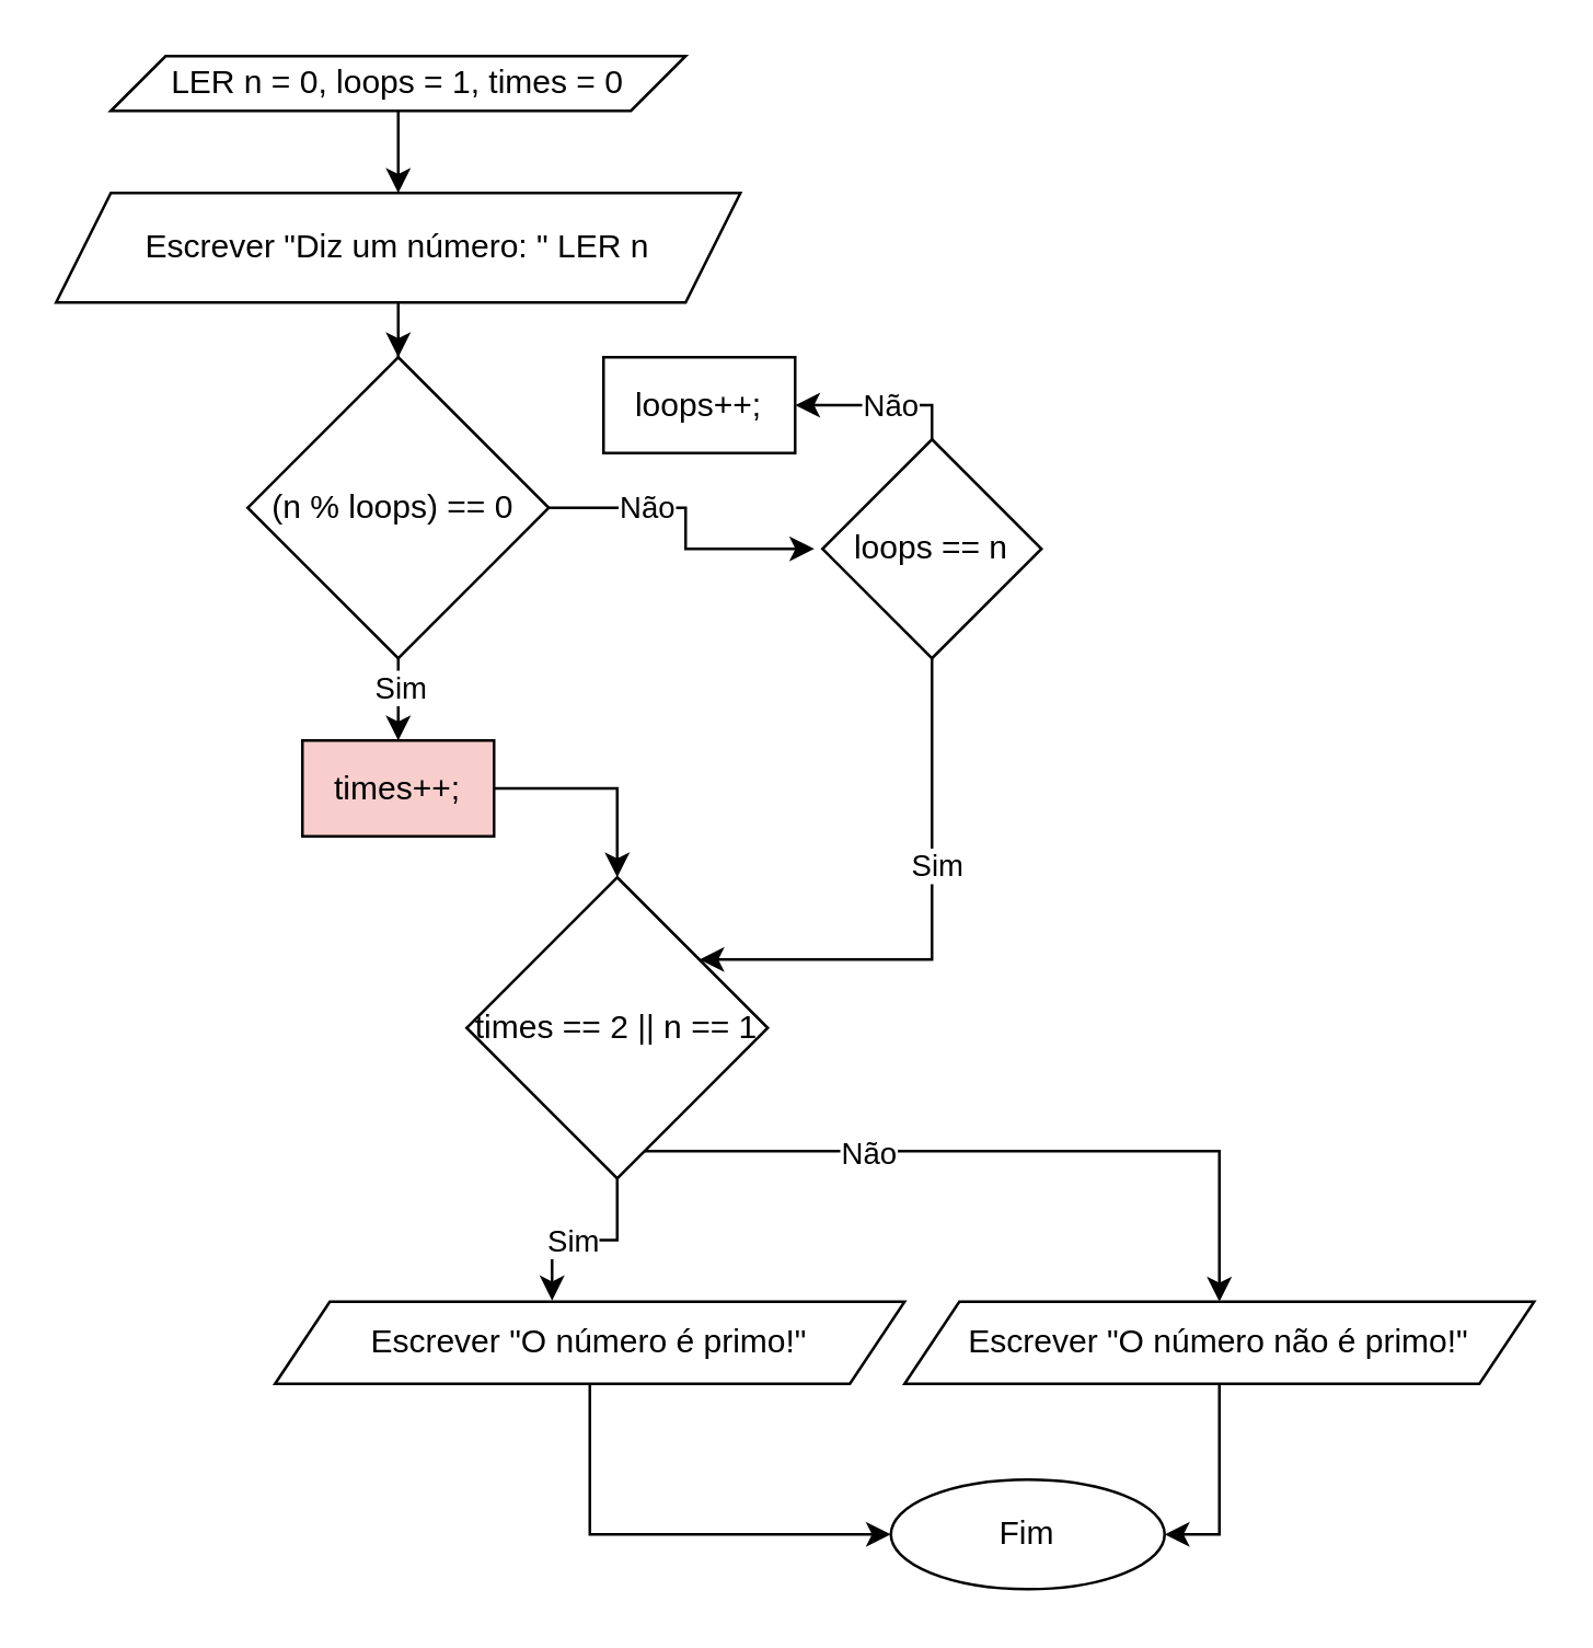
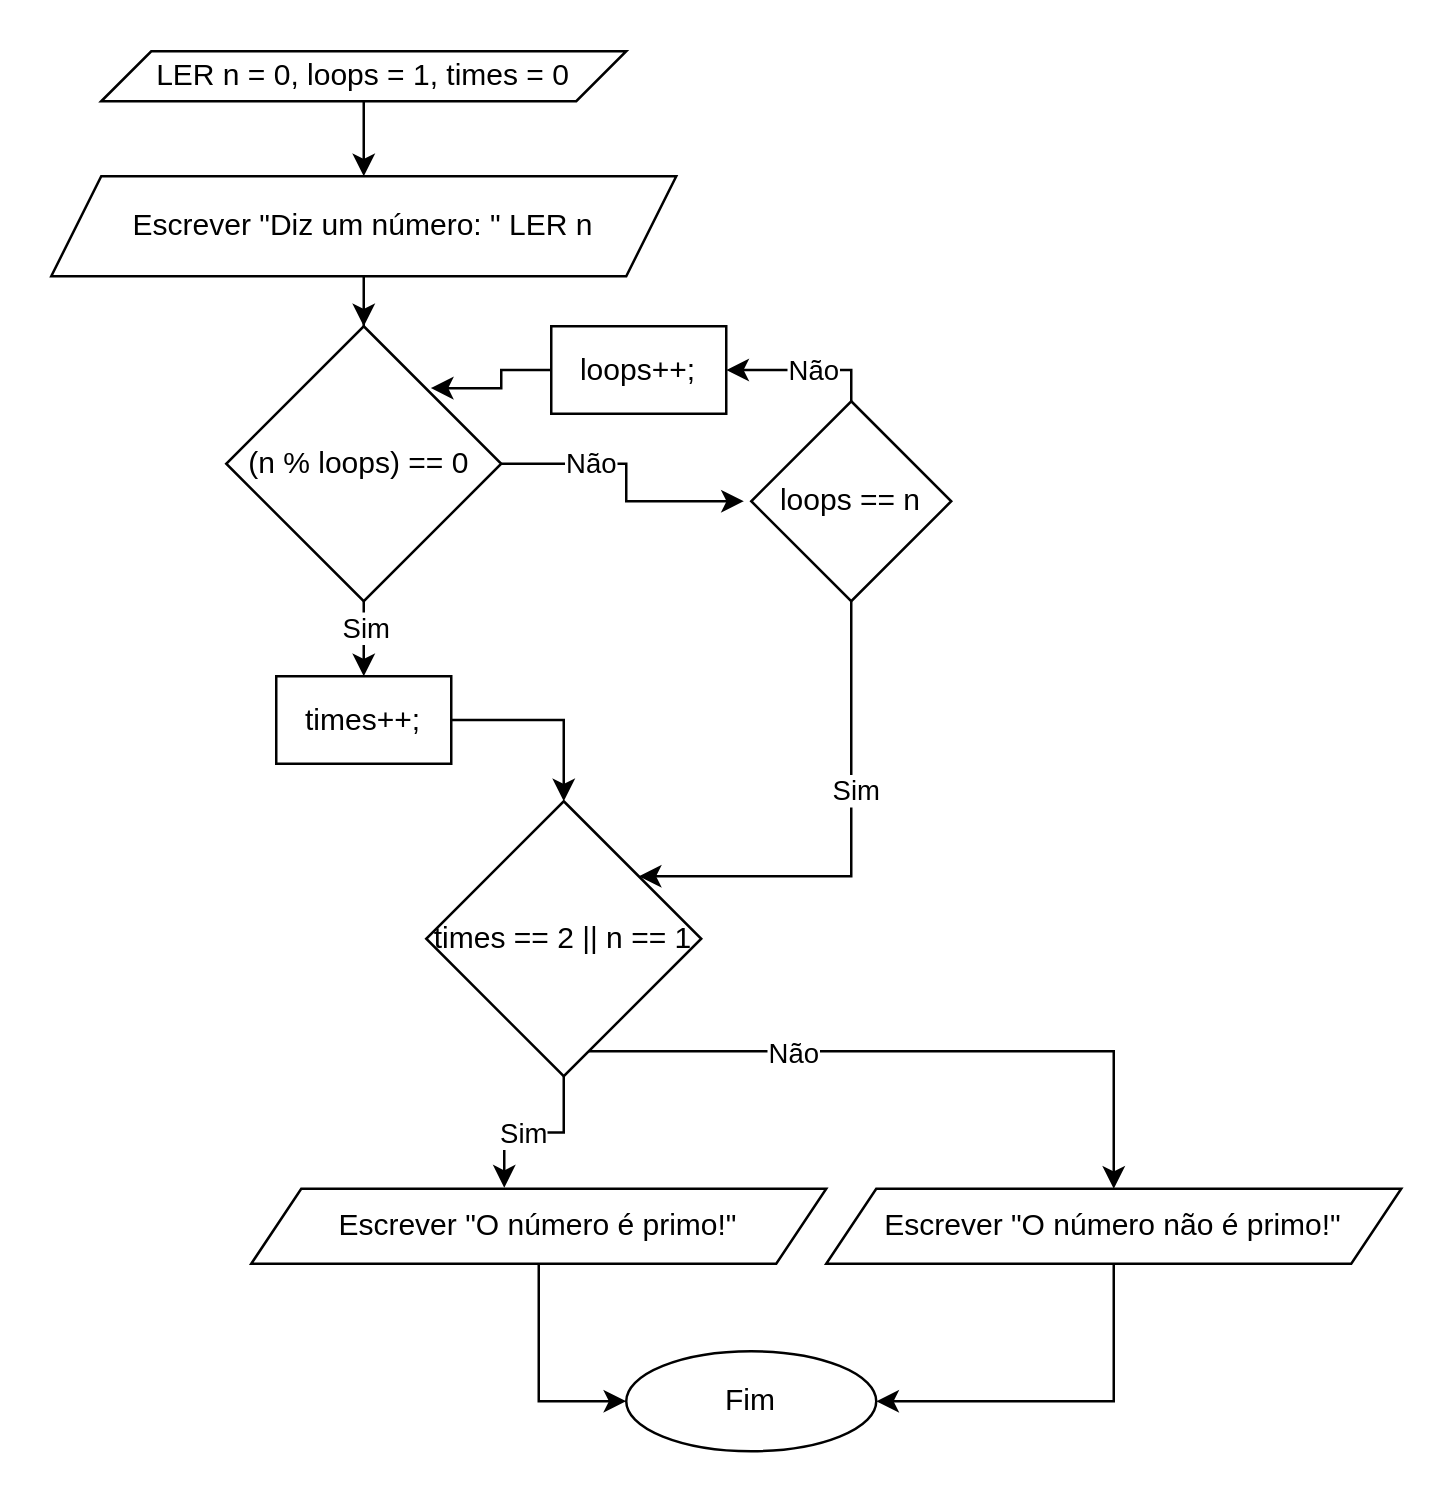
+ <mxCell id="27" style="edgeStyle=orthogonalEdgeStyle;rounded=0;orthogonalLoop=1;jettySize=auto;html=1;exitX=0;exitY=0.5;exitDx=0;exitDy=0;entryX=0.744;entryY=0.225;entryDx=0;entryDy=0;entryPerimeter=0;" edge="1" parent="1" source="26" target="8"><mxGeometry relative="1" as="geometry" /></mxCell>
- <mxCell id="12" value="times++;" style="rounded=0;whiteSpace=wrap;html=1;fillColor=#f8cecc;" vertex="1" parent="1"><mxGeometry x="110" y="270" width="70" height="35" as="geometry" /></mxCell>
+ <mxCell id="12" value="times++;" style="rounded=0;whiteSpace=wrap;html=1;" vertex="1" parent="1"><mxGeometry x="110" y="270" width="70" height="35" as="geometry" /></mxCell>
- <mxCell id="25" value="Fim" style="ellipse;whiteSpace=wrap;html=1;" vertex="1" parent="1"><mxGeometry x="325" y="540" width="100" height="40" as="geometry" /></mxCell>
+ <mxCell id="25" value="Fim" style="ellipse;whiteSpace=wrap;html=1;" vertex="1" parent="1"><mxGeometry x="250" y="540" width="100" height="40" as="geometry" /></mxCell>
